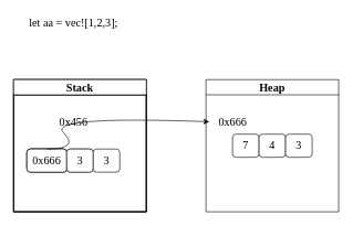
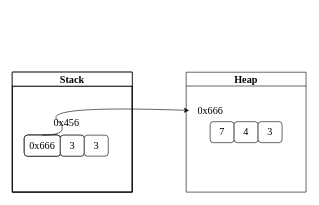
- <mxCell id="20" value="let aa = vec![1,2,3];" style="text;html=1;align=center;verticalAlign=middle;resizable=0;points=[];autosize=1;strokeColor=none;fillColor=none;fontSize=17;fontFamily=Comic Sans MS;" vertex="1" parent="1"><mxGeometry x="30" y="20" width="160" height="30" as="geometry" /></mxCell>
- <mxCell id="13" value="0x456" style="text;html=1;align=center;verticalAlign=middle;resizable=0;points=[];autosize=1;strokeColor=none;fillColor=none;fontSize=17;fontFamily=Comic Sans MS;" vertex="1" parent="9"><mxGeometry x="55" y="50" width="70" height="30" as="geometry" /></mxCell>
+ <mxCell id="13" value="0x456" style="text;html=1;align=center;verticalAlign=middle;resizable=0;points=[];autosize=1;strokeColor=none;fillColor=none;fontSize=17;fontFamily=Comic Sans MS;" vertex="1" parent="9"><mxGeometry x="55" y="70" width="70" height="30" as="geometry" /></mxCell>
